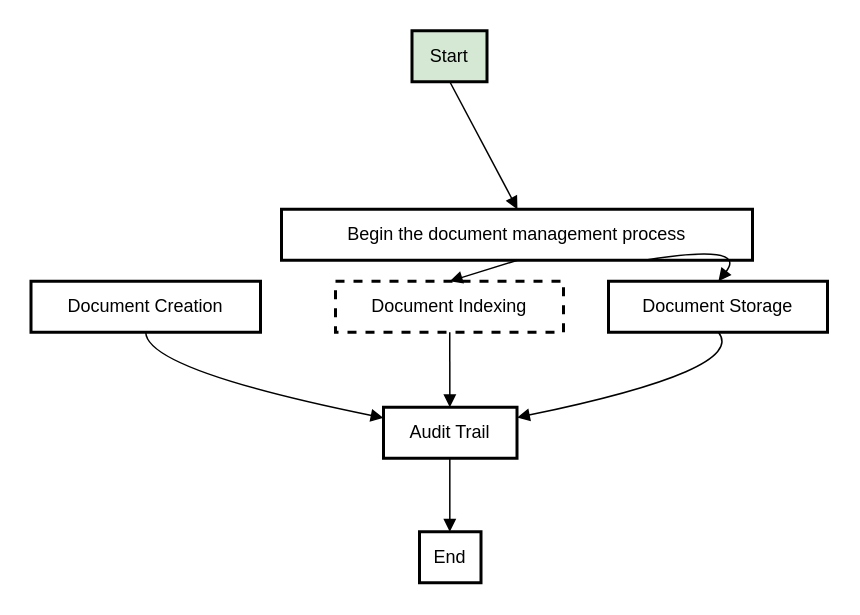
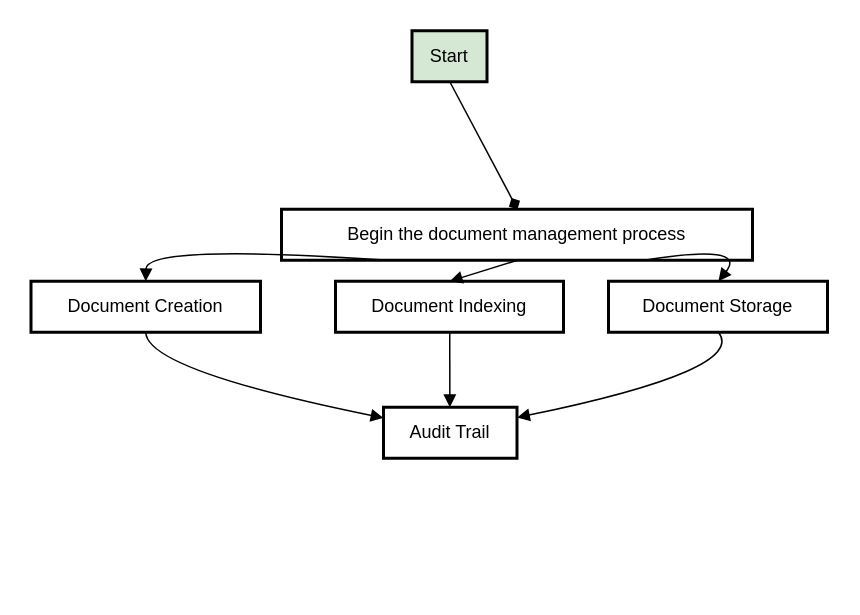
- <mxCell id="9" value="" style="curved=1;startArrow=none;endArrow=block;exitX=0.504;exitY=0.985;entryX=0.501;entryY=-0.015;" edge="1" parent="1" source="2" target="3"><mxGeometry relative="1" as="geometry"><Array as="points" /></mxGeometry></mxCell>
+ <mxCell id="9" value="" style="curved=1;startArrow=none;endArrow=diamond;exitX=0.504;exitY=0.985;entryX=0.501;entryY=-0.015;" edge="1" parent="1" source="2" target="3"><mxGeometry relative="1" as="geometry"><Array as="points" /></mxGeometry></mxCell>
+ <mxCell id="10" value="" style="curved=1;startArrow=none;endArrow=block;exitX=0.242;exitY=0.971;entryX=0.5;entryY=0;" edge="1" parent="1" source="3" target="4"><mxGeometry relative="1" as="geometry"><Array as="points"><mxPoint x="97" y="162" /></Array></mxGeometry></mxCell>
- <mxCell id="5" value="Document Indexing" style="whiteSpace=wrap;strokeWidth=2;dashed=1;" vertex="1" parent="1"><mxGeometry x="223" y="187" width="152" height="34" as="geometry" /></mxCell>
+ <mxCell id="5" value="Document Indexing" style="whiteSpace=wrap;strokeWidth=2;" vertex="1" parent="1"><mxGeometry x="223" y="187" width="152" height="34" as="geometry" /></mxCell>
- <mxCell id="16" value="" style="curved=1;startArrow=none;endArrow=block;exitX=0.497;exitY=0.971;entryX=0.493;entryY=0;" edge="1" parent="1" source="7" target="8"><mxGeometry relative="1" as="geometry"><Array as="points" /></mxGeometry></mxCell>
- <mxCell id="8" value="End" style="whiteSpace=wrap;strokeWidth=2;" vertex="1" parent="1"><mxGeometry x="279" y="354" width="41" height="34" as="geometry" /></mxCell>
